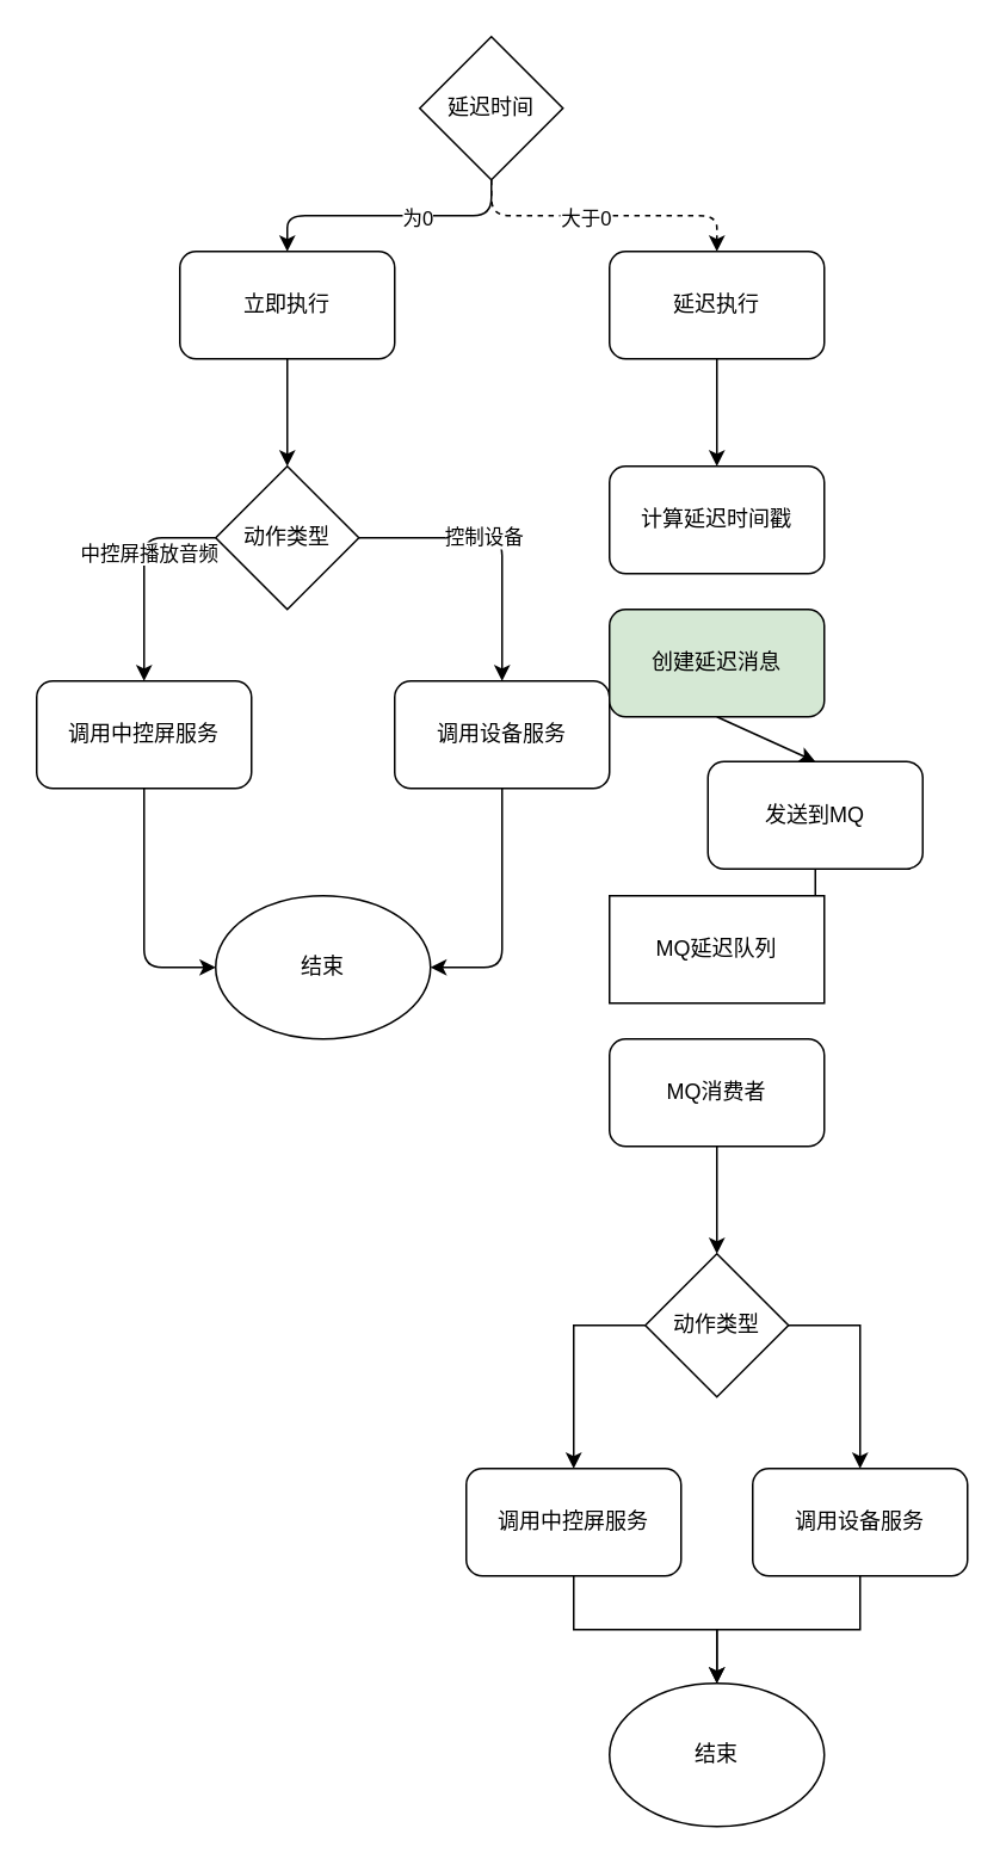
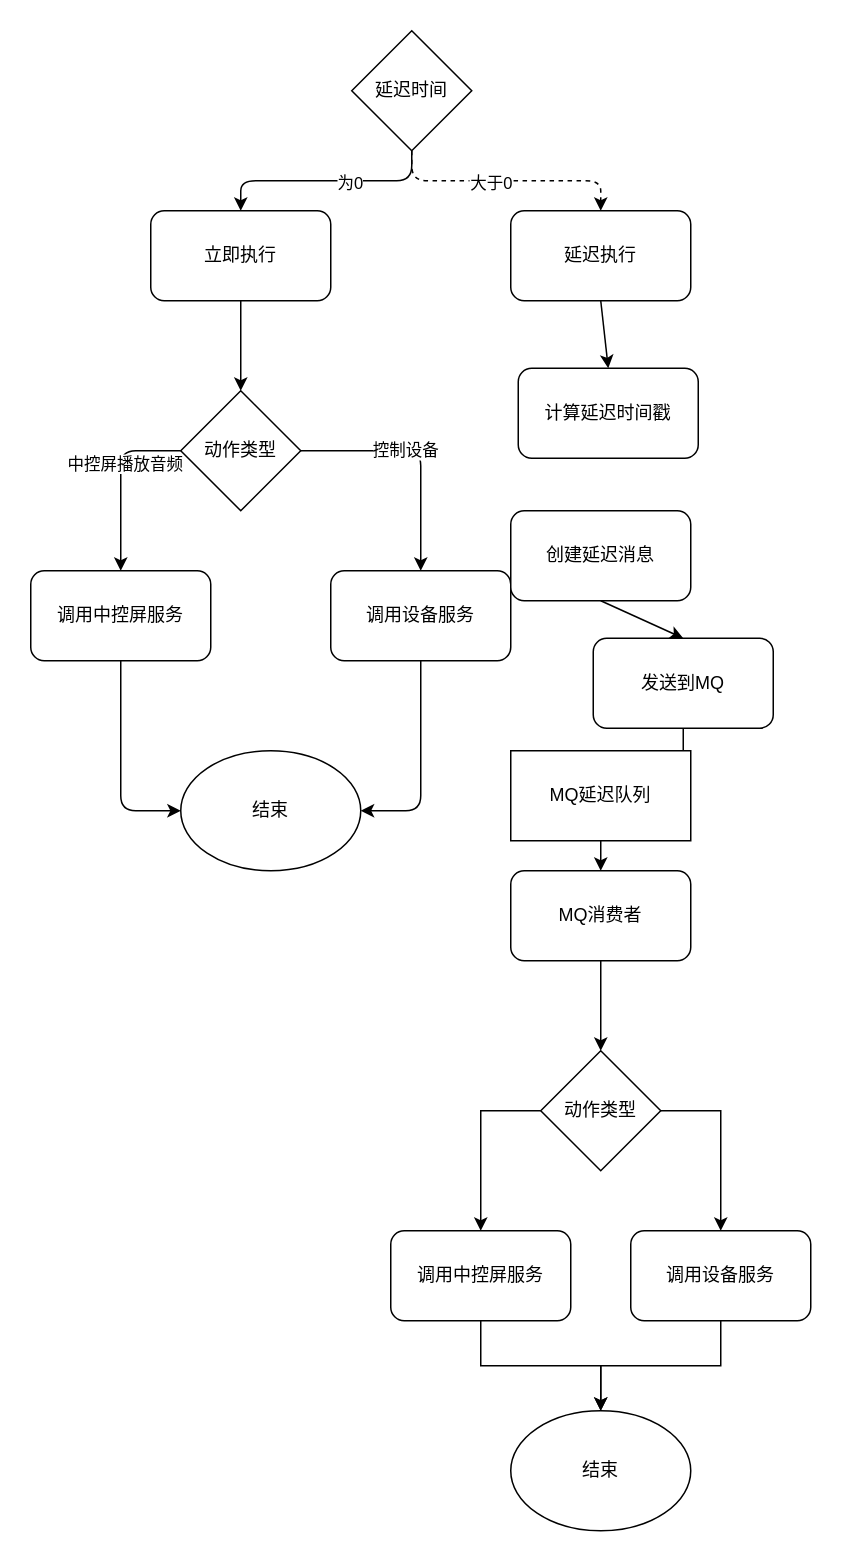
- <mxCell id="9" value="计算延迟时间戳" style="rounded=1;whiteSpace=wrap;html=1;" vertex="1" parent="1"><mxGeometry x="340" y="260" width="120" height="60" as="geometry" /></mxCell>
+ <mxCell id="9" value="计算延迟时间戳" style="rounded=1;whiteSpace=wrap;html=1;" vertex="1" parent="1"><mxGeometry x="345" y="245" width="120" height="60" as="geometry" /></mxCell>
- <mxCell id="10" value="创建延迟消息" style="rounded=1;whiteSpace=wrap;html=1;fillColor=#d5e8d4;" vertex="1" parent="1"><mxGeometry x="340" y="340" width="120" height="60" as="geometry" /></mxCell>
+ <mxCell id="10" value="创建延迟消息" style="rounded=1;whiteSpace=wrap;html=1;" vertex="1" parent="1"><mxGeometry x="340" y="340" width="120" height="60" as="geometry" /></mxCell>
+ <mxCell id="13" style="edgeStyle=orthogonalEdgeStyle;rounded=0;orthogonalLoop=1;jettySize=auto;html=1;exitX=0.5;exitY=1;exitDx=0;exitDy=0;entryX=0.5;entryY=0;entryDx=0;entryDy=0;" edge="1" parent="1" source="14" target="16"><mxGeometry relative="1" as="geometry" /></mxCell>
